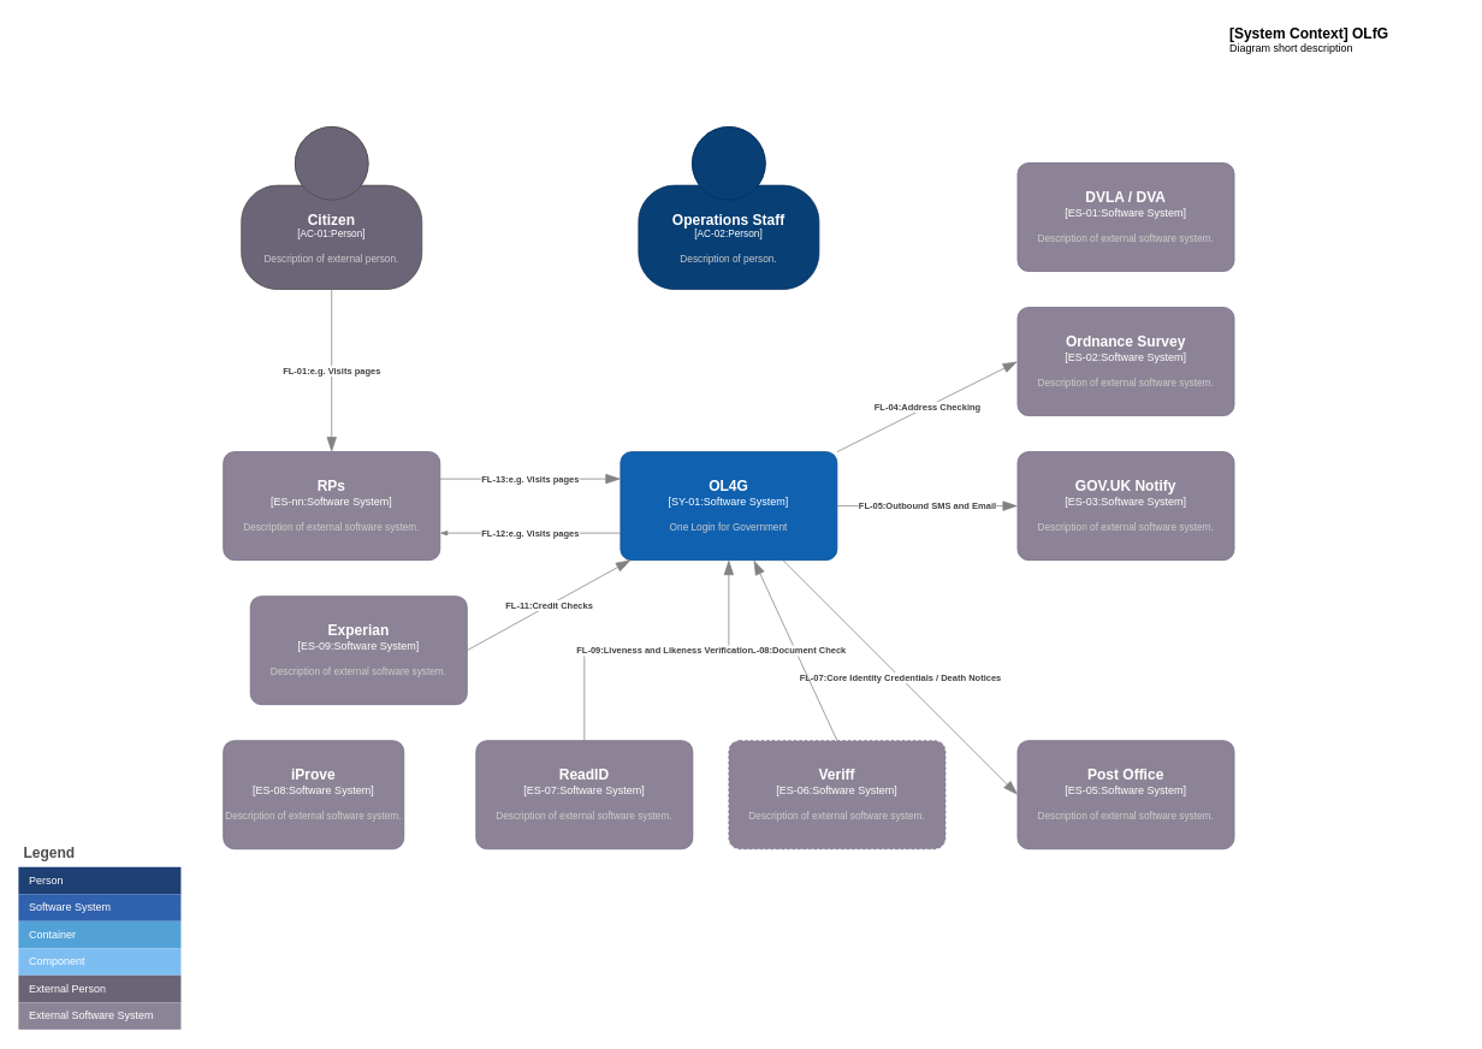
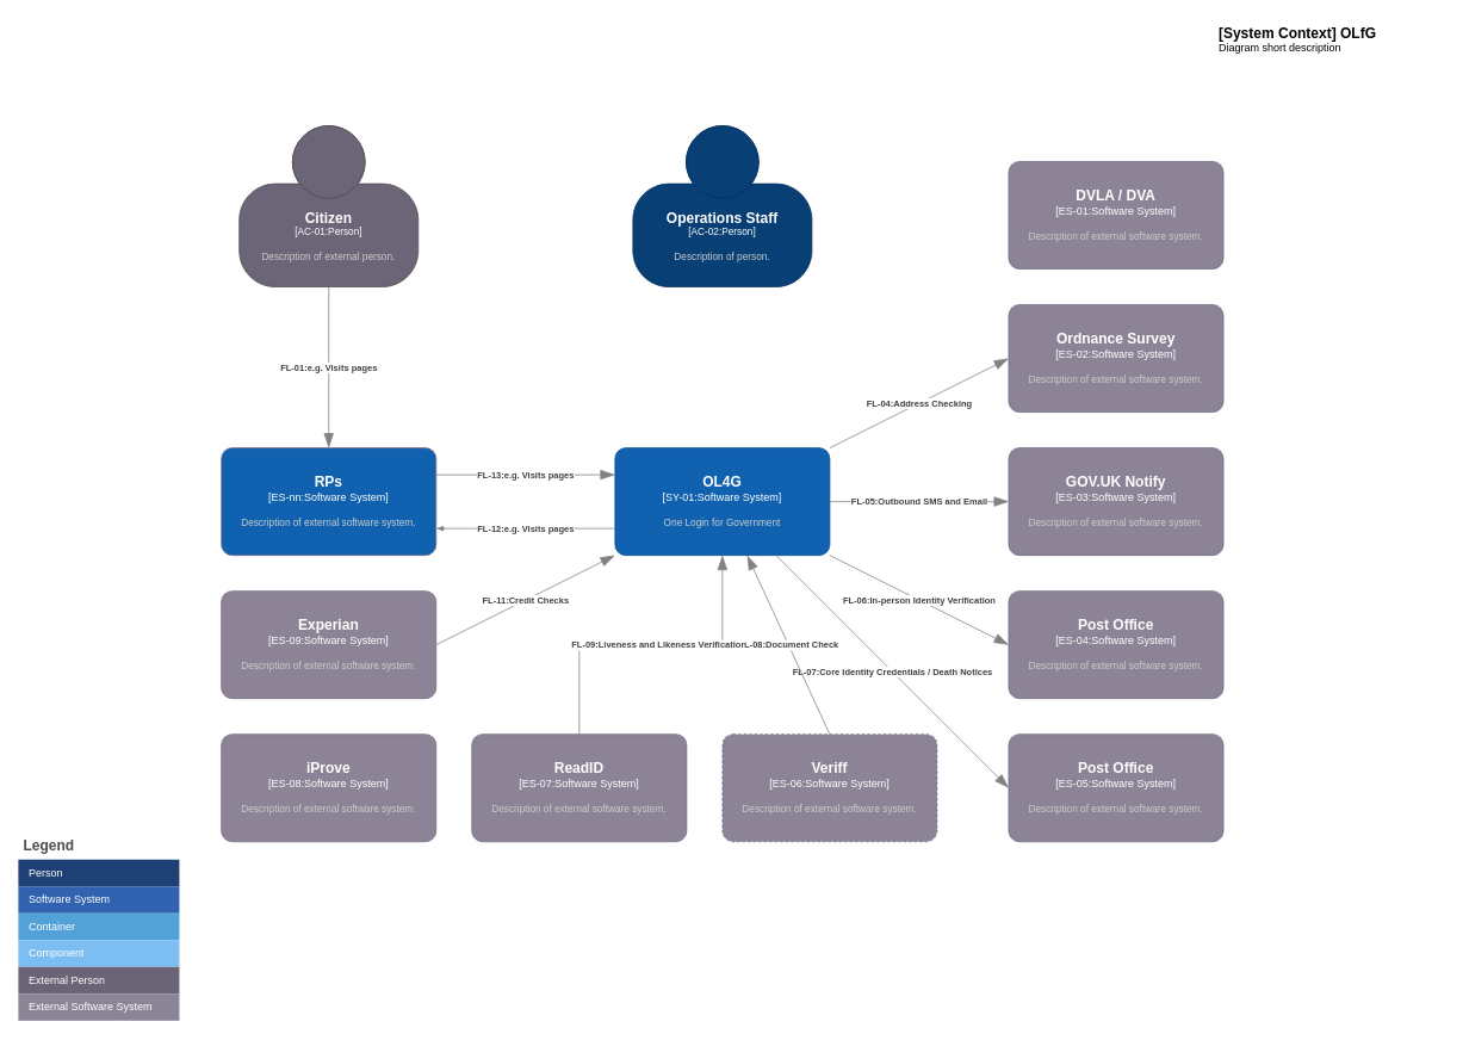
- <mxCell id="20" value="&lt;font style=&quot;font-size: 16px&quot;&gt;&lt;b&gt;RPs&lt;/b&gt;&lt;/font&gt;&lt;div&gt;[ES-nn:Software System]&lt;/div&gt;&lt;br&gt;&lt;div&gt;&lt;font style=&quot;font-size: 11px&quot;&gt;&lt;font color=&quot;#cccccc&quot;&gt;Description of external software system.&lt;/font&gt;&lt;/div&gt;" style="rounded=1;whiteSpace=wrap;html=1;labelBackgroundColor=none;fillColor=#8C8496;fontColor=#ffffff;align=center;arcSize=10;strokeColor=#736782;metaEdit=1;resizable=0;points=[[0.25,0,0],[0.5,0,0],[0.75,0,0],[1,0.25,0],[1,0.5,0],[1,0.75,0],[0.75,1,0],[0.5,1,0],[0.25,1,0],[0,0.75,0],[0,0.5,0],[0,0.25,0]];" parent="1" vertex="1"><mxGeometry x="247" y="500" width="240" height="120" as="geometry" /></mxCell>
+ <mxCell id="20" value="&lt;font style=&quot;font-size: 16px&quot;&gt;&lt;b&gt;RPs&lt;/b&gt;&lt;/font&gt;&lt;div&gt;[ES-nn:Software System]&lt;/div&gt;&lt;br&gt;&lt;div&gt;&lt;font style=&quot;font-size: 11px&quot;&gt;&lt;font color=&quot;#cccccc&quot;&gt;Description of external software system.&lt;/font&gt;&lt;/div&gt;" style="rounded=1;whiteSpace=wrap;html=1;labelBackgroundColor=none;fillColor=#1061b0;fontColor=#ffffff;align=center;arcSize=10;strokeColor=#736782;metaEdit=1;resizable=0;points=[[0.25,0,0],[0.5,0,0],[0.75,0,0],[1,0.25,0],[1,0.5,0],[1,0.75,0],[0.75,1,0],[0.5,1,0],[0.25,1,0],[0,0.75,0],[0,0.5,0],[0,0.25,0]];" parent="1" vertex="1"><mxGeometry x="247" y="500" width="240" height="120" as="geometry" /></mxCell>
+ <mxCell id="28" value="&lt;div style=&quot;text-align: left&quot;&gt;&lt;div style=&quot;text-align: center&quot;&gt;&lt;b&gt;FL-06:In-person Identity Verification&lt;/b&gt;&lt;/div&gt;" style="endArrow=blockThin;html=1;fontSize=10;fontColor=#404040;strokeWidth=1;endFill=1;strokeColor=#828282;elbow=vertical;metaEdit=1;endSize=14;startSize=14;jumpStyle=arc;jumpSize=16;rounded=0;entryX=0;entryY=0.5;entryDx=0;entryDy=0;entryPerimeter=0;" parent="1" source="4" target="27" edge="1"><mxGeometry width="240" relative="1" as="geometry"><mxPoint x="817" y="710" as="sourcePoint" /><mxPoint x="1057" y="710" as="targetPoint" /></mxGeometry></mxCell>
- <mxCell id="32" value="&lt;font style=&quot;font-size: 16px&quot;&gt;&lt;b&gt;Experian&lt;/b&gt;&lt;/font&gt;&lt;div&gt;[ES-09:Software System]&lt;/div&gt;&lt;br&gt;&lt;div&gt;&lt;font style=&quot;font-size: 11px&quot;&gt;&lt;font color=&quot;#cccccc&quot;&gt;Description of external software system.&lt;/font&gt;&lt;/div&gt;" style="rounded=1;whiteSpace=wrap;html=1;labelBackgroundColor=none;fillColor=#8C8496;fontColor=#ffffff;align=center;arcSize=10;strokeColor=#736782;metaEdit=1;resizable=0;points=[[0.25,0,0],[0.5,0,0],[0.75,0,0],[1,0.25,0],[1,0.5,0],[1,0.75,0],[0.75,1,0],[0.5,1,0],[0.25,1,0],[0,0.75,0],[0,0.5,0],[0,0.25,0]];" parent="1" vertex="1"><mxGeometry x="277" y="660" width="240" height="120" as="geometry" /></mxCell>
+ <mxCell id="32" value="&lt;font style=&quot;font-size: 16px&quot;&gt;&lt;b&gt;Experian&lt;/b&gt;&lt;/font&gt;&lt;div&gt;[ES-09:Software System]&lt;/div&gt;&lt;br&gt;&lt;div&gt;&lt;font style=&quot;font-size: 11px&quot;&gt;&lt;font color=&quot;#cccccc&quot;&gt;Description of external software system.&lt;/font&gt;&lt;/div&gt;" style="rounded=1;whiteSpace=wrap;html=1;labelBackgroundColor=none;fillColor=#8C8496;fontColor=#ffffff;align=center;arcSize=10;strokeColor=#736782;metaEdit=1;resizable=0;points=[[0.25,0,0],[0.5,0,0],[0.75,0,0],[1,0.25,0],[1,0.5,0],[1,0.75,0],[0.75,1,0],[0.5,1,0],[0.25,1,0],[0,0.75,0],[0,0.5,0],[0,0.25,0]];" parent="1" vertex="1"><mxGeometry x="247" y="660" width="240" height="120" as="geometry" /></mxCell>
+ <mxCell id="27" value="&lt;font style=&quot;font-size: 16px&quot;&gt;&lt;b&gt;Post Office&lt;/b&gt;&lt;/font&gt;&lt;div&gt;[ES-04:Software System]&lt;/div&gt;&lt;br&gt;&lt;div&gt;&lt;font style=&quot;font-size: 11px&quot;&gt;&lt;font color=&quot;#cccccc&quot;&gt;Description of external software system.&lt;/font&gt;&lt;/div&gt;" style="rounded=1;whiteSpace=wrap;html=1;labelBackgroundColor=none;fillColor=#8C8496;fontColor=#ffffff;align=center;arcSize=10;strokeColor=#736782;metaEdit=1;resizable=0;points=[[0.25,0,0],[0.5,0,0],[0.75,0,0],[1,0.25,0],[1,0.5,0],[1,0.75,0],[0.75,1,0],[0.5,1,0],[0.25,1,0],[0,0.75,0],[0,0.5,0],[0,0.25,0]];" parent="1" vertex="1"><mxGeometry x="1127" y="660" width="240" height="120" as="geometry" /></mxCell>
- <mxCell id="34" value="&lt;font style=&quot;font-size: 16px&quot;&gt;&lt;b&gt;iProve&lt;/b&gt;&lt;/font&gt;&lt;div&gt;[ES-08:Software System]&lt;/div&gt;&lt;br&gt;&lt;div&gt;&lt;font style=&quot;font-size: 11px&quot;&gt;&lt;font color=&quot;#cccccc&quot;&gt;Description of external software system.&lt;/font&gt;&lt;/div&gt;" style="rounded=1;whiteSpace=wrap;html=1;labelBackgroundColor=none;fillColor=#8C8496;fontColor=#ffffff;align=center;arcSize=10;strokeColor=#736782;metaEdit=1;resizable=0;points=[[0.25,0,0],[0.5,0,0],[0.75,0,0],[1,0.25,0],[1,0.5,0],[1,0.75,0],[0.75,1,0],[0.5,1,0],[0.25,1,0],[0,0.75,0],[0,0.5,0],[0,0.25,0]];" parent="1" vertex="1"><mxGeometry x="247" y="820" width="200" height="120" as="geometry" /></mxCell>
+ <mxCell id="34" value="&lt;font style=&quot;font-size: 16px&quot;&gt;&lt;b&gt;iProve&lt;/b&gt;&lt;/font&gt;&lt;div&gt;[ES-08:Software System]&lt;/div&gt;&lt;br&gt;&lt;div&gt;&lt;font style=&quot;font-size: 11px&quot;&gt;&lt;font color=&quot;#cccccc&quot;&gt;Description of external software system.&lt;/font&gt;&lt;/div&gt;" style="rounded=1;whiteSpace=wrap;html=1;labelBackgroundColor=none;fillColor=#8C8496;fontColor=#ffffff;align=center;arcSize=10;strokeColor=#736782;metaEdit=1;resizable=0;points=[[0.25,0,0],[0.5,0,0],[0.75,0,0],[1,0.25,0],[1,0.5,0],[1,0.75,0],[0.75,1,0],[0.5,1,0],[0.25,1,0],[0,0.75,0],[0,0.5,0],[0,0.25,0]];" parent="1" vertex="1"><mxGeometry x="247" y="820" width="240" height="120" as="geometry" /></mxCell>
